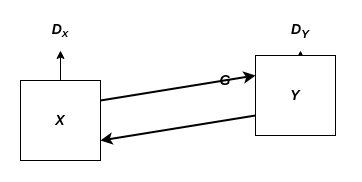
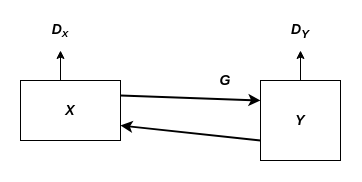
- <mxCell id="7" value="&lt;span style=&quot;font-size: 14px&quot;&gt;&lt;b&gt;&lt;i&gt;Y&lt;/i&gt;&lt;/b&gt;&lt;/span&gt;" style="whiteSpace=wrap;html=1;aspect=fixed;" vertex="1" parent="1"><mxGeometry x="255" y="55" width="80" height="80" as="geometry" /></mxCell>
+ <mxCell id="7" value="&lt;span style=&quot;font-size: 14px&quot;&gt;&lt;b&gt;&lt;i&gt;Y&lt;/i&gt;&lt;/b&gt;&lt;/span&gt;" style="whiteSpace=wrap;html=1;aspect=fixed;" vertex="1" parent="1"><mxGeometry x="260" y="80" width="80" height="80" as="geometry" /></mxCell>
- <mxCell id="4" value="&lt;b&gt;&lt;i&gt;&lt;font style=&quot;font-size: 14px&quot;&gt;X&lt;/font&gt;&lt;/i&gt;&lt;/b&gt;" style="whiteSpace=wrap;html=1;aspect=fixed;" vertex="1" parent="1"><mxGeometry x="20" y="80" width="80" height="80" as="geometry" /></mxCell>
+ <mxCell id="4" value="&lt;b&gt;&lt;i&gt;&lt;font style=&quot;font-size: 14px&quot;&gt;X&lt;/font&gt;&lt;/i&gt;&lt;/b&gt;" style="whiteSpace=wrap;html=1;aspect=fixed;" vertex="1" parent="1"><mxGeometry x="20" y="80" width="100" height="60" as="geometry" /></mxCell>
